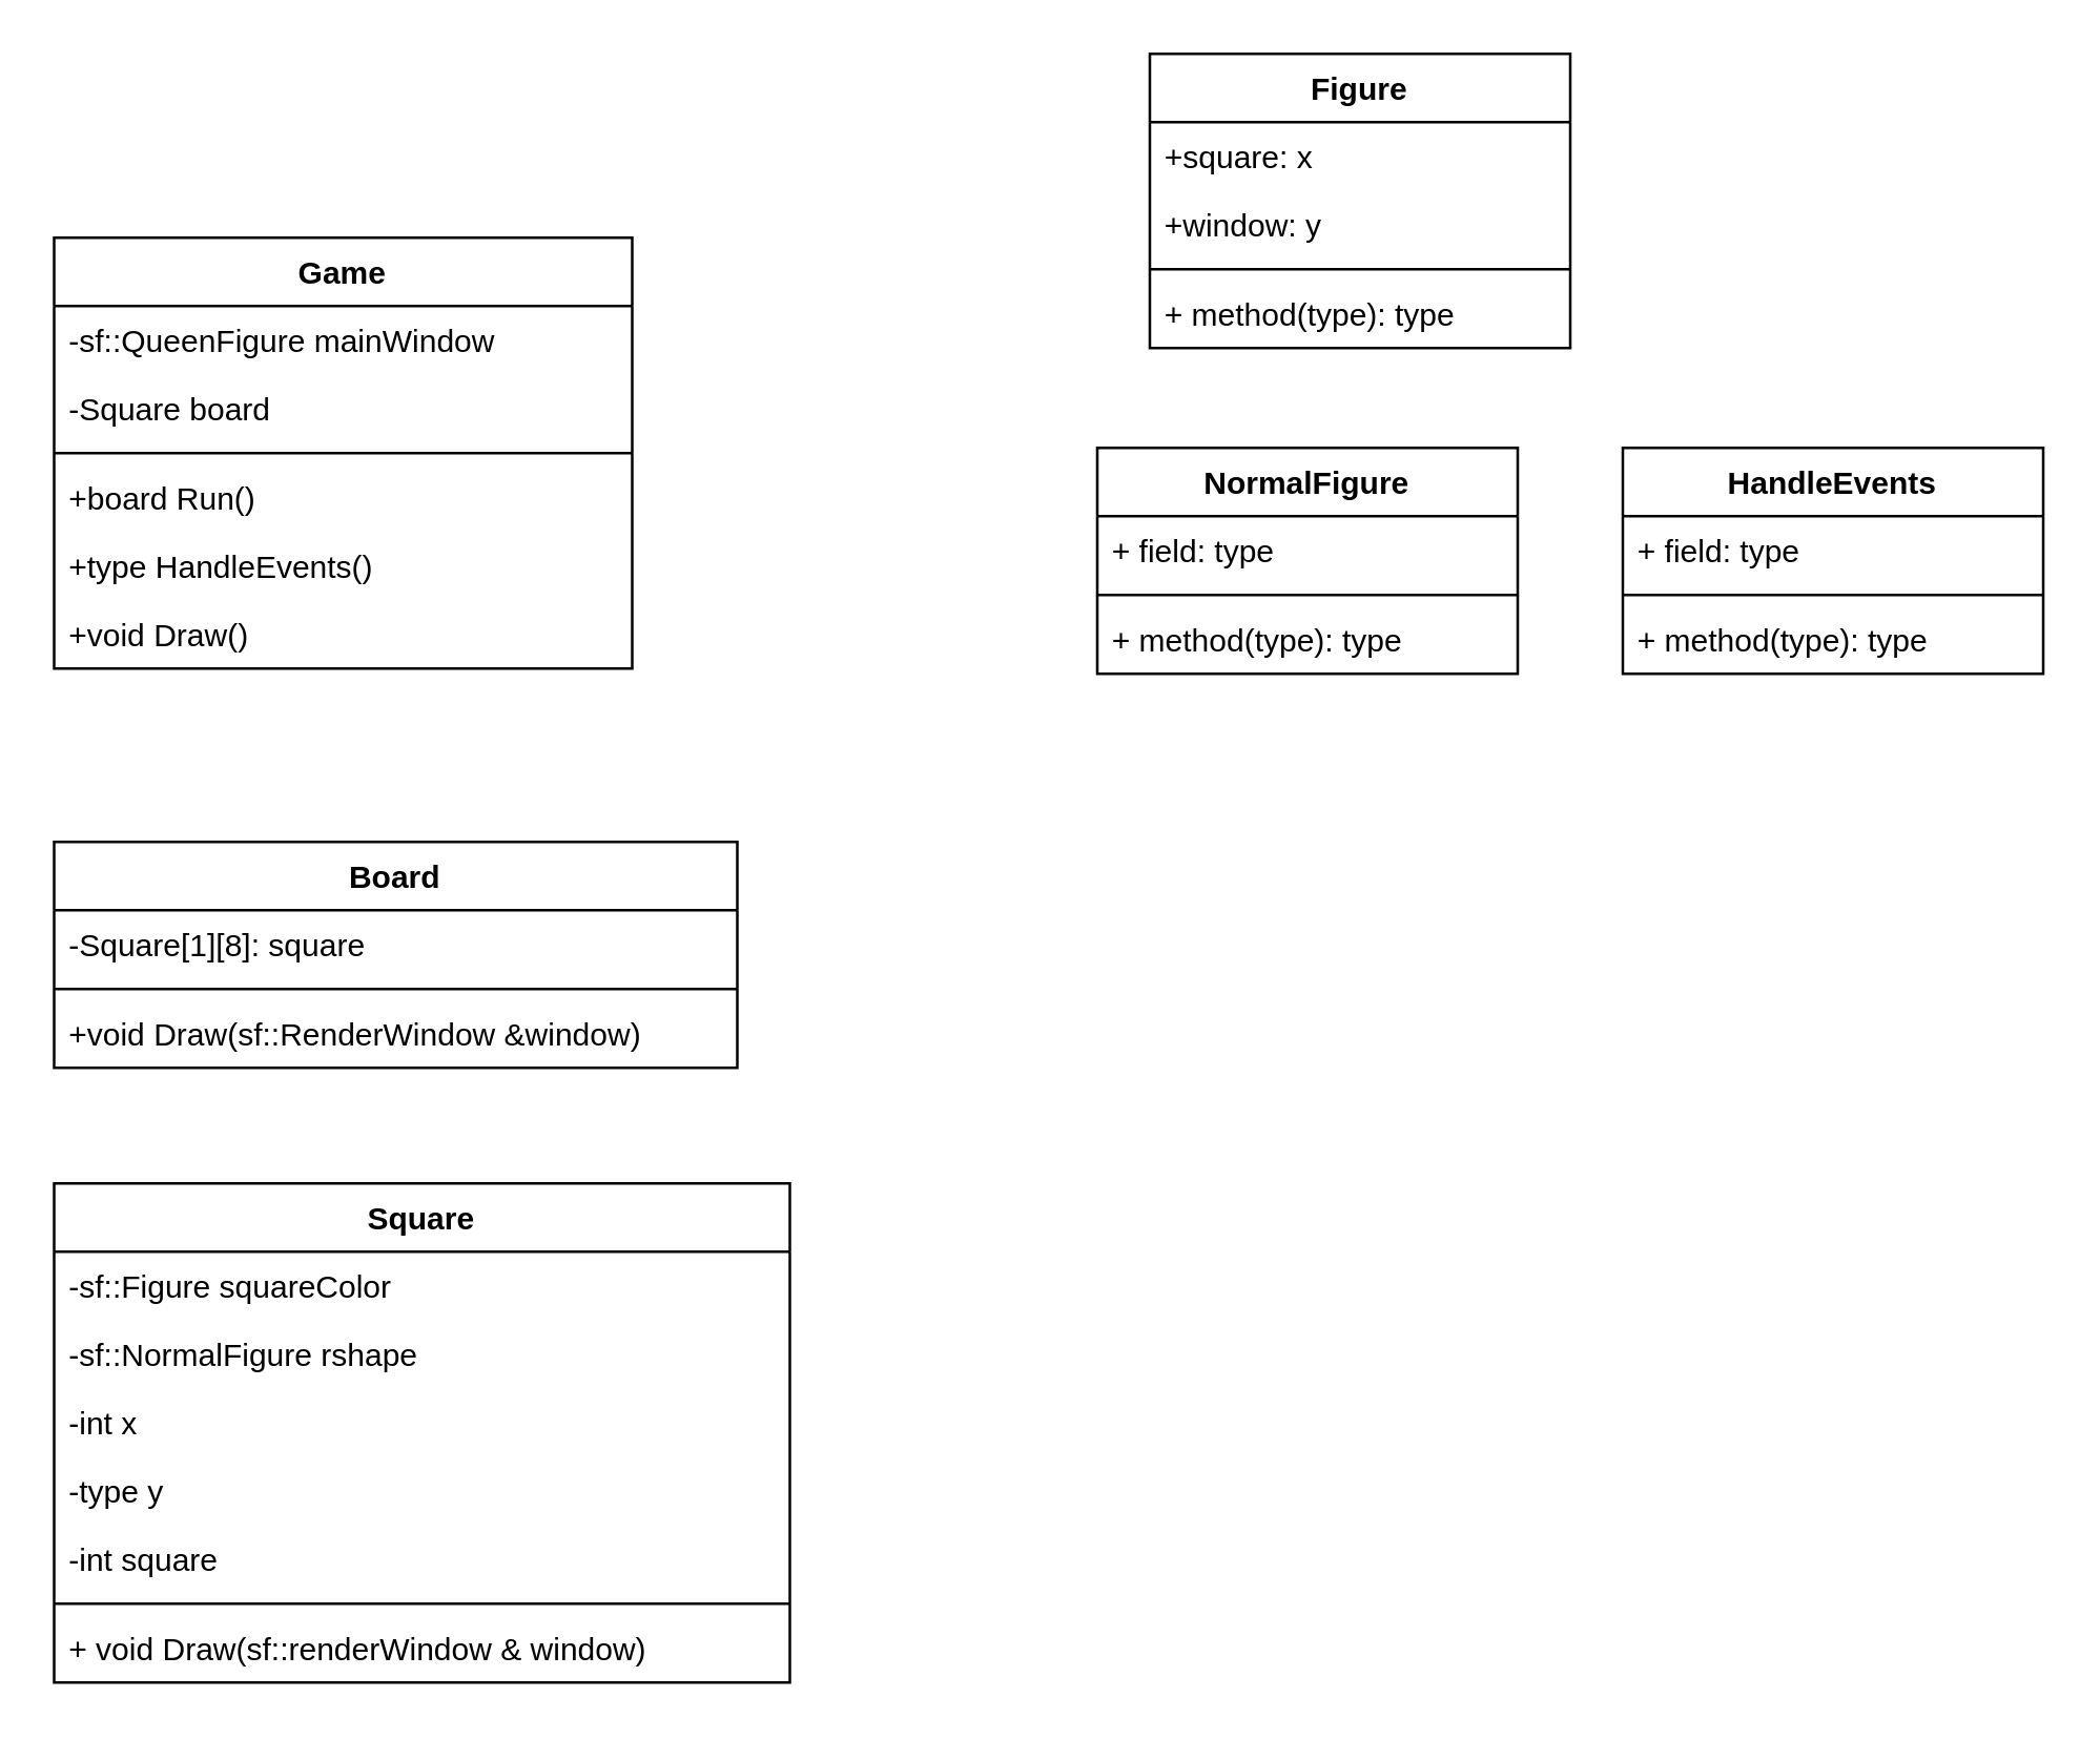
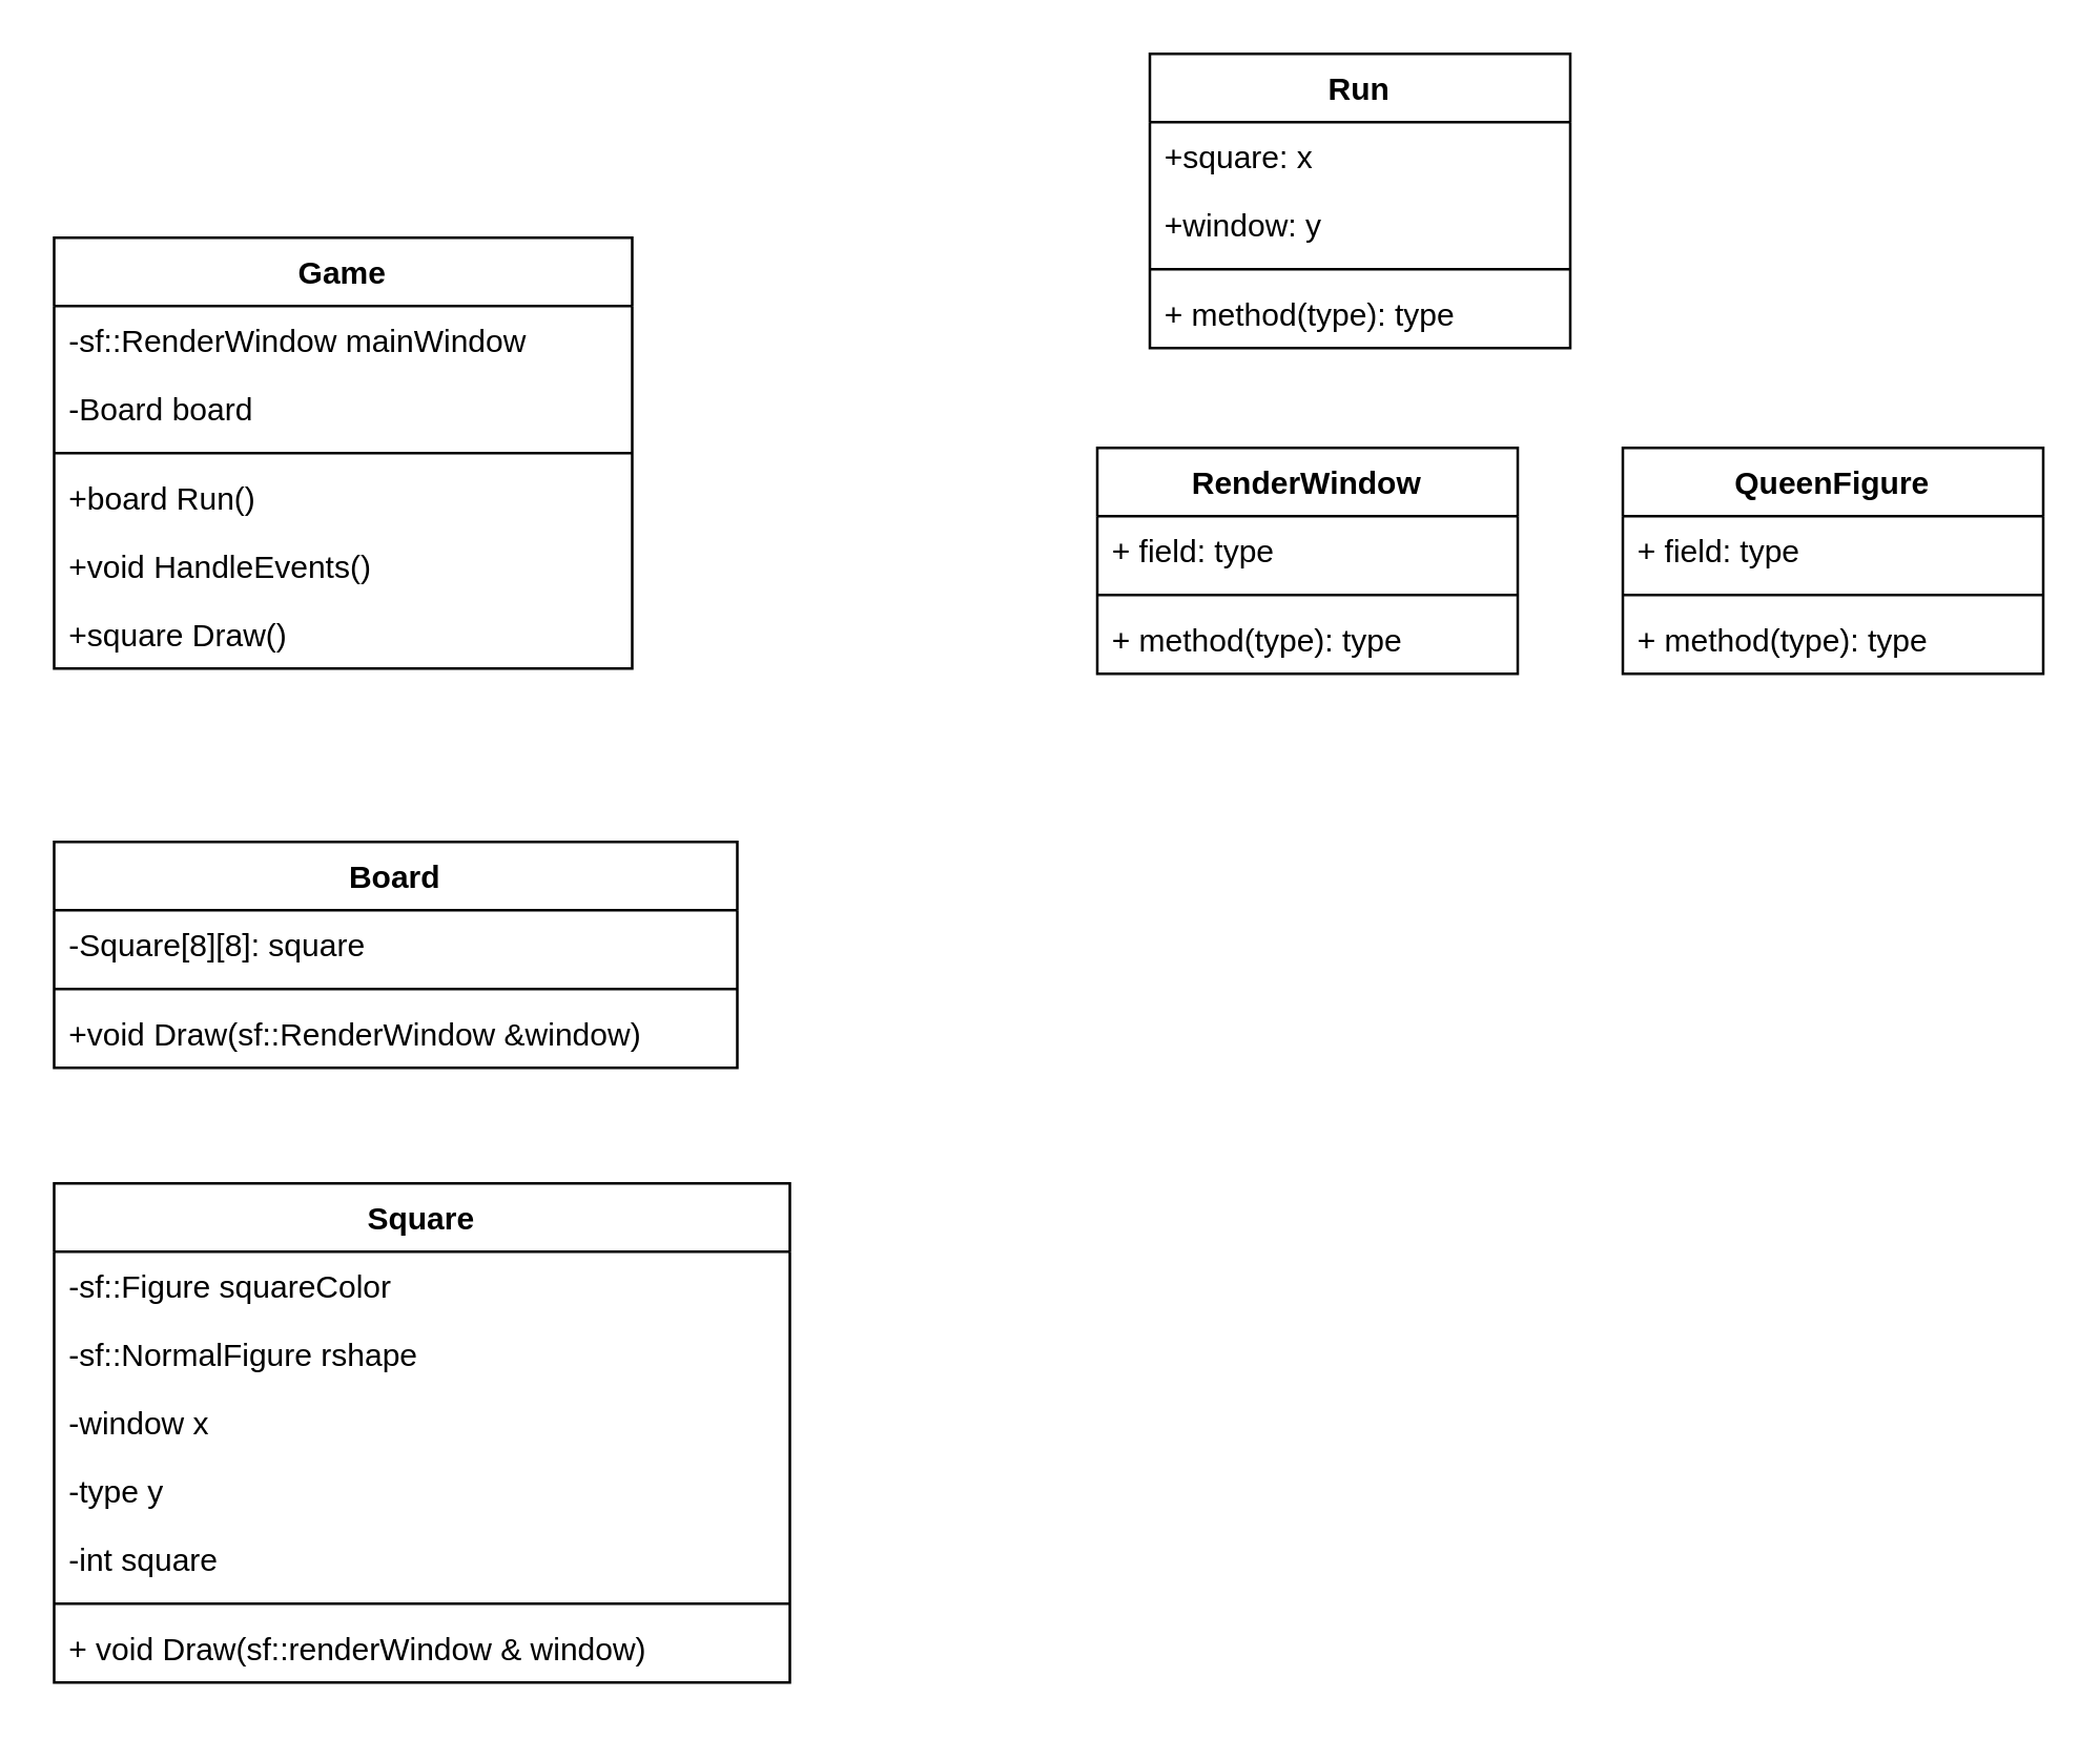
- <mxCell id="13" value="Figure" style="swimlane;fontStyle=1;align=center;verticalAlign=top;childLayout=stackLayout;horizontal=1;startSize=26;horizontalStack=0;resizeParent=1;resizeParentMax=0;resizeLast=0;collapsible=1;marginBottom=0;" parent="1" vertex="1"><mxGeometry x="437" y="20" width="160" height="112" as="geometry" /></mxCell>
+ <mxCell id="13" value="Run" style="swimlane;fontStyle=1;align=center;verticalAlign=top;childLayout=stackLayout;horizontal=1;startSize=26;horizontalStack=0;resizeParent=1;resizeParentMax=0;resizeLast=0;collapsible=1;marginBottom=0;" parent="1" vertex="1"><mxGeometry x="437" y="20" width="160" height="112" as="geometry" /></mxCell>
- <mxCell id="3" value="-sf::QueenFigure mainWindow" style="text;strokeColor=none;fillColor=none;align=left;verticalAlign=top;spacingLeft=4;spacingRight=4;overflow=hidden;rotatable=0;points=[[0,0.5],[1,0.5]];portConstraint=eastwest;" parent="2" vertex="1"><mxGeometry y="26" width="220" height="26" as="geometry" /></mxCell>
+ <mxCell id="3" value="-sf::RenderWindow mainWindow" style="text;strokeColor=none;fillColor=none;align=left;verticalAlign=top;spacingLeft=4;spacingRight=4;overflow=hidden;rotatable=0;points=[[0,0.5],[1,0.5]];portConstraint=eastwest;" parent="2" vertex="1"><mxGeometry y="26" width="220" height="26" as="geometry" /></mxCell>
- <mxCell id="4" value="-Square board" style="text;strokeColor=none;fillColor=none;align=left;verticalAlign=top;spacingLeft=4;spacingRight=4;overflow=hidden;rotatable=0;points=[[0,0.5],[1,0.5]];portConstraint=eastwest;" parent="2" vertex="1"><mxGeometry y="52" width="220" height="26" as="geometry" /></mxCell>
+ <mxCell id="4" value="-Board board" style="text;strokeColor=none;fillColor=none;align=left;verticalAlign=top;spacingLeft=4;spacingRight=4;overflow=hidden;rotatable=0;points=[[0,0.5],[1,0.5]];portConstraint=eastwest;" parent="2" vertex="1"><mxGeometry y="52" width="220" height="26" as="geometry" /></mxCell>
- <mxCell id="18" value="NormalFigure" style="swimlane;fontStyle=1;align=center;verticalAlign=top;childLayout=stackLayout;horizontal=1;startSize=26;horizontalStack=0;resizeParent=1;resizeParentMax=0;resizeLast=0;collapsible=1;marginBottom=0;" parent="1" vertex="1"><mxGeometry x="417" y="170" width="160" height="86" as="geometry" /></mxCell>
+ <mxCell id="18" value="RenderWindow" style="swimlane;fontStyle=1;align=center;verticalAlign=top;childLayout=stackLayout;horizontal=1;startSize=26;horizontalStack=0;resizeParent=1;resizeParentMax=0;resizeLast=0;collapsible=1;marginBottom=0;" parent="1" vertex="1"><mxGeometry x="417" y="170" width="160" height="86" as="geometry" /></mxCell>
- <mxCell id="22" value="HandleEvents" style="swimlane;fontStyle=1;align=center;verticalAlign=top;childLayout=stackLayout;horizontal=1;startSize=26;horizontalStack=0;resizeParent=1;resizeParentMax=0;resizeLast=0;collapsible=1;marginBottom=0;" parent="1" vertex="1"><mxGeometry x="617" y="170" width="160" height="86" as="geometry" /></mxCell>
+ <mxCell id="22" value="QueenFigure" style="swimlane;fontStyle=1;align=center;verticalAlign=top;childLayout=stackLayout;horizontal=1;startSize=26;horizontalStack=0;resizeParent=1;resizeParentMax=0;resizeLast=0;collapsible=1;marginBottom=0;" parent="1" vertex="1"><mxGeometry x="617" y="170" width="160" height="86" as="geometry" /></mxCell>
- <mxCell id="7" value="+type HandleEvents()" style="text;strokeColor=none;fillColor=none;align=left;verticalAlign=top;spacingLeft=4;spacingRight=4;overflow=hidden;rotatable=0;points=[[0,0.5],[1,0.5]];portConstraint=eastwest;" parent="2" vertex="1"><mxGeometry y="112" width="220" height="26" as="geometry" /></mxCell>
+ <mxCell id="7" value="+void HandleEvents()" style="text;strokeColor=none;fillColor=none;align=left;verticalAlign=top;spacingLeft=4;spacingRight=4;overflow=hidden;rotatable=0;points=[[0,0.5],[1,0.5]];portConstraint=eastwest;" parent="2" vertex="1"><mxGeometry y="112" width="220" height="26" as="geometry" /></mxCell>
- <mxCell id="8" value="+void Draw()" style="text;strokeColor=none;fillColor=none;align=left;verticalAlign=top;spacingLeft=4;spacingRight=4;overflow=hidden;rotatable=0;points=[[0,0.5],[1,0.5]];portConstraint=eastwest;" parent="2" vertex="1"><mxGeometry y="138" width="220" height="26" as="geometry" /></mxCell>
+ <mxCell id="8" value="+square Draw()" style="text;strokeColor=none;fillColor=none;align=left;verticalAlign=top;spacingLeft=4;spacingRight=4;overflow=hidden;rotatable=0;points=[[0,0.5],[1,0.5]];portConstraint=eastwest;" parent="2" vertex="1"><mxGeometry y="138" width="220" height="26" as="geometry" /></mxCell>
- <mxCell id="10" value="-Square[1][8]: square" style="text;strokeColor=none;fillColor=none;align=left;verticalAlign=top;spacingLeft=4;spacingRight=4;overflow=hidden;rotatable=0;points=[[0,0.5],[1,0.5]];portConstraint=eastwest;" parent="9" vertex="1"><mxGeometry y="26" width="260" height="26" as="geometry" /></mxCell>
+ <mxCell id="10" value="-Square[8][8]: square" style="text;strokeColor=none;fillColor=none;align=left;verticalAlign=top;spacingLeft=4;spacingRight=4;overflow=hidden;rotatable=0;points=[[0,0.5],[1,0.5]];portConstraint=eastwest;" parent="9" vertex="1"><mxGeometry y="26" width="260" height="26" as="geometry" /></mxCell>
- <mxCell id="29" value="-int x" style="text;strokeColor=none;fillColor=none;align=left;verticalAlign=top;spacingLeft=4;spacingRight=4;overflow=hidden;rotatable=0;points=[[0,0.5],[1,0.5]];portConstraint=eastwest;" vertex="1" parent="26"><mxGeometry y="78" width="280" height="26" as="geometry" /></mxCell>
+ <mxCell id="29" value="-window x" style="text;strokeColor=none;fillColor=none;align=left;verticalAlign=top;spacingLeft=4;spacingRight=4;overflow=hidden;rotatable=0;points=[[0,0.5],[1,0.5]];portConstraint=eastwest;" vertex="1" parent="26"><mxGeometry y="78" width="280" height="26" as="geometry" /></mxCell>
